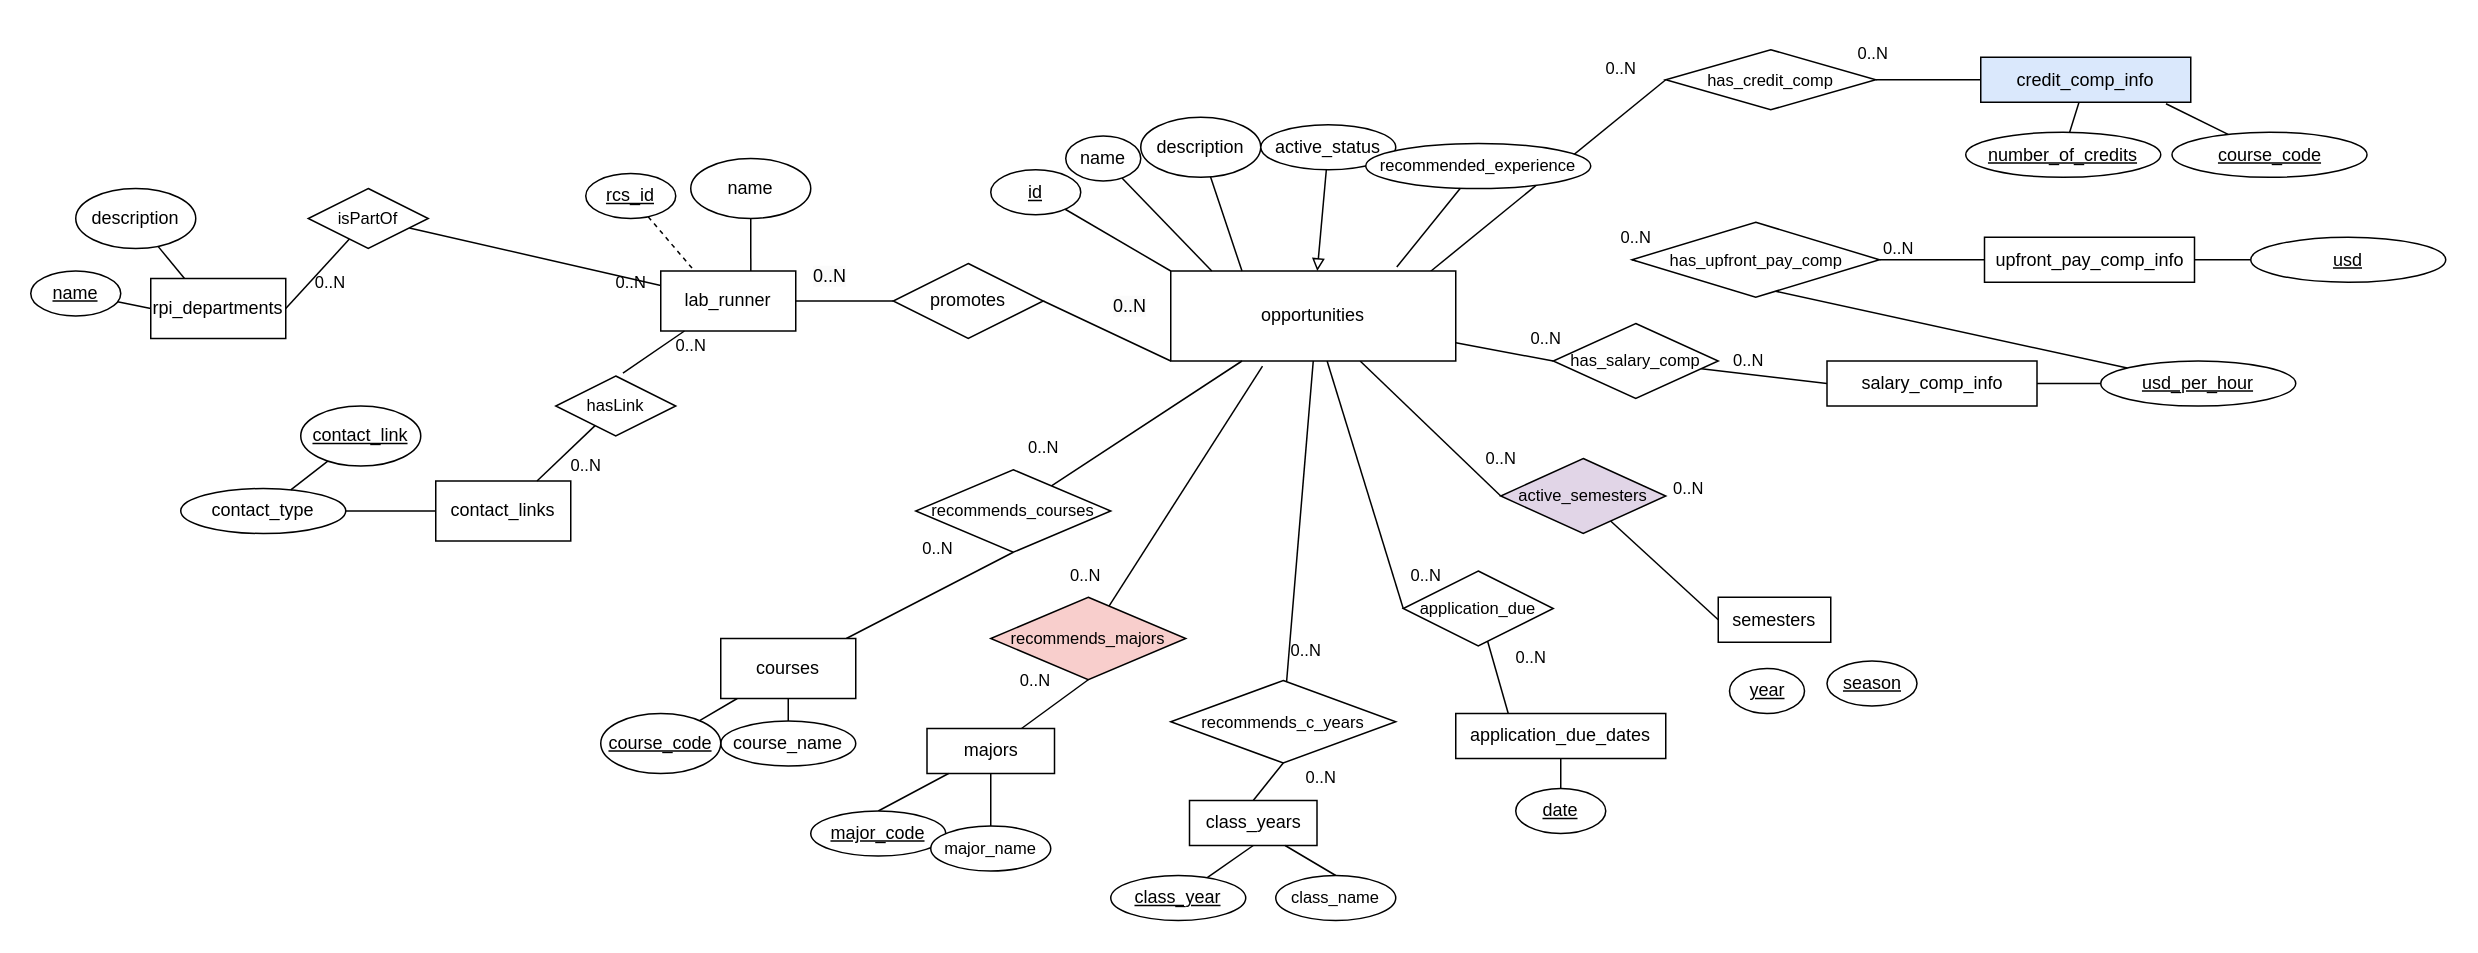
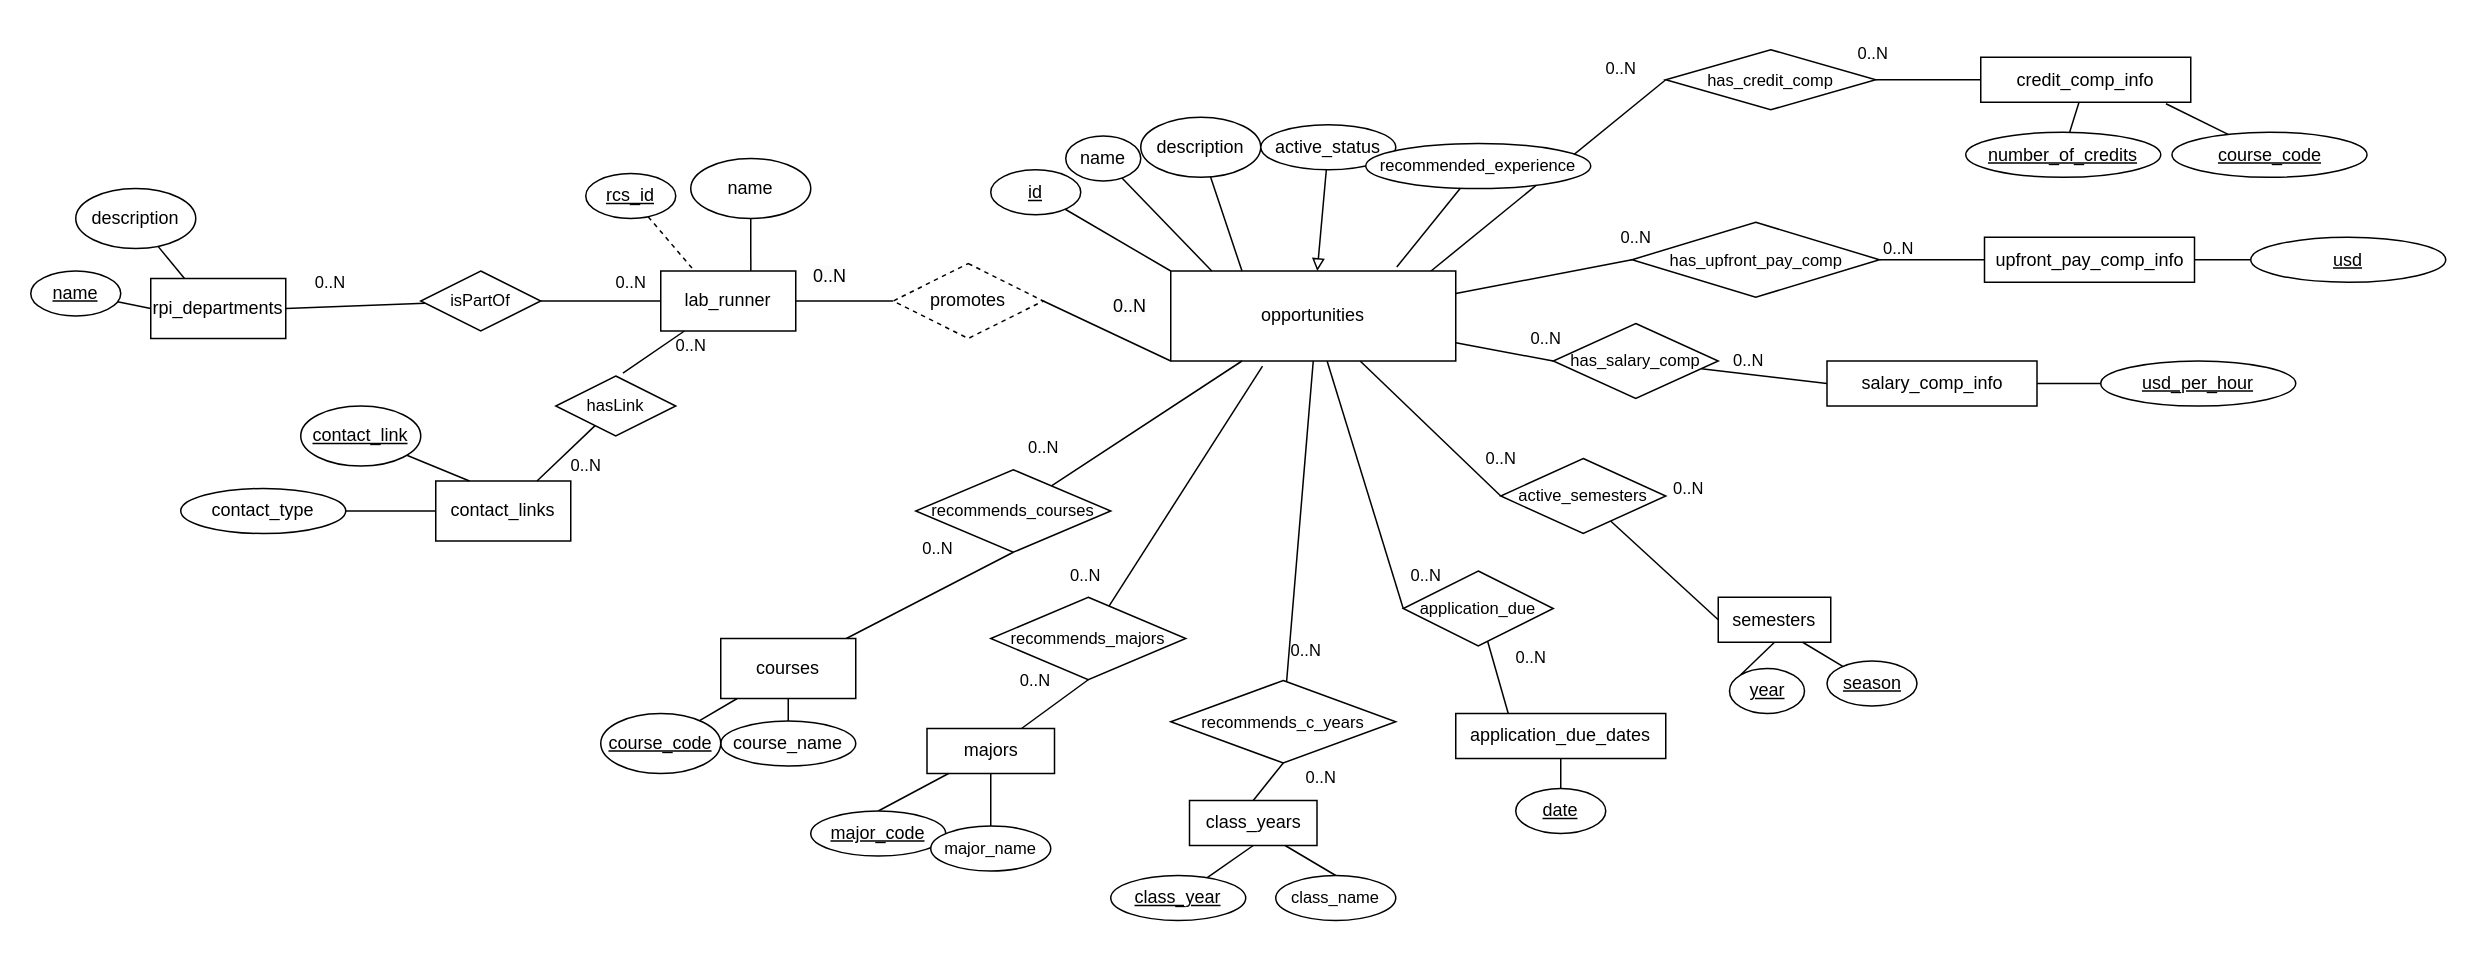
- <mxCell id="43" value="credit_comp_info" style="rounded=0;whiteSpace=wrap;html=1;fillColor=#dae8fc;" parent="1" vertex="1"><mxGeometry x="1320" y="37.5" width="140" height="30" as="geometry" /></mxCell>
+ <mxCell id="43" value="credit_comp_info" style="rounded=0;whiteSpace=wrap;html=1;" parent="1" vertex="1"><mxGeometry x="1320" y="37.5" width="140" height="30" as="geometry" /></mxCell>
- <mxCell id="62" value="isPartOf" style="rhombus;whiteSpace=wrap;html=1;fontFamily=Helvetica;fontSize=11;fontColor=default;" parent="1" vertex="1"><mxGeometry x="205" y="125" width="80" height="40" as="geometry" /></mxCell>
+ <mxCell id="62" value="isPartOf" style="rhombus;whiteSpace=wrap;html=1;fontFamily=Helvetica;fontSize=11;fontColor=default;" parent="1" vertex="1"><mxGeometry x="280" y="180" width="80" height="40" as="geometry" /></mxCell>
- <mxCell id="57" value="promotes" style="rhombus;whiteSpace=wrap;html=1;" parent="1" vertex="1"><mxGeometry x="595" y="175" width="100" height="50" as="geometry" /></mxCell>
+ <mxCell id="57" value="promotes" style="rhombus;whiteSpace=wrap;html=1;dashed=1;" parent="1" vertex="1"><mxGeometry x="595" y="175" width="100" height="50" as="geometry" /></mxCell>
- <mxCell id="115" style="rounded=0;orthogonalLoop=1;jettySize=auto;html=1;endArrow=none;endFill=0;exitX=0;exitY=0.5;exitDx=0;exitDy=0;" edge="1" parent="1" source="116" target="42"><mxGeometry relative="1" as="geometry" /></mxCell>
+ <mxCell id="115" style="rounded=0;orthogonalLoop=1;jettySize=auto;html=1;entryX=1;entryY=0.25;entryDx=0;entryDy=0;endArrow=none;endFill=0;exitX=0;exitY=0.5;exitDx=0;exitDy=0;" edge="1" parent="1" source="116" target="6"><mxGeometry relative="1" as="geometry" /></mxCell>
- <mxCell id="26" style="rounded=0;orthogonalLoop=1;jettySize=auto;html=1;endArrow=none;endFill=0;" parent="1" source="27" target="25" edge="1"><mxGeometry relative="1" as="geometry" /></mxCell>
+ <mxCell id="26" style="rounded=0;orthogonalLoop=1;jettySize=auto;html=1;entryX=0.25;entryY=0;entryDx=0;entryDy=0;endArrow=none;endFill=0;" parent="1" source="27" target="23" edge="1"><mxGeometry relative="1" as="geometry" /></mxCell>
- <mxCell id="84" value="active_semesters" style="rhombus;whiteSpace=wrap;html=1;fontFamily=Helvetica;fontSize=11;fontColor=default;fillColor=#e1d5e7;" parent="1" vertex="1"><mxGeometry x="1000" y="305" width="110" height="50" as="geometry" /></mxCell>
+ <mxCell id="84" value="active_semesters" style="rhombus;whiteSpace=wrap;html=1;fontFamily=Helvetica;fontSize=11;fontColor=default;" parent="1" vertex="1"><mxGeometry x="1000" y="305" width="110" height="50" as="geometry" /></mxCell>
- <mxCell id="73" value="recommends_majors" style="rhombus;whiteSpace=wrap;html=1;fontFamily=Helvetica;fontSize=11;fontColor=default;fillColor=#f8cecc;" parent="1" vertex="1"><mxGeometry x="660" y="397.5" width="130" height="55" as="geometry" /></mxCell>
+ <mxCell id="73" value="recommends_majors" style="rhombus;whiteSpace=wrap;html=1;fontFamily=Helvetica;fontSize=11;fontColor=default;" parent="1" vertex="1"><mxGeometry x="660" y="397.5" width="130" height="55" as="geometry" /></mxCell>
+ <mxCell id="51" value="" style="rounded=0;orthogonalLoop=1;jettySize=auto;html=1;endArrow=none;endFill=0;entryX=0.75;entryY=1;entryDx=0;entryDy=0;" parent="1" source="52" target="50" edge="1"><mxGeometry relative="1" as="geometry"><mxPoint x="1353.333" y="527.5" as="targetPoint" /></mxGeometry></mxCell>
+ <mxCell id="53" style="rounded=0;orthogonalLoop=1;jettySize=auto;html=1;entryX=0.5;entryY=1;entryDx=0;entryDy=0;endArrow=none;endFill=0;exitX=0;exitY=0;exitDx=0;exitDy=0;" parent="1" source="54" target="50" edge="1"><mxGeometry relative="1" as="geometry"><mxPoint x="1312.3" y="526.84" as="targetPoint" /></mxGeometry></mxCell>
